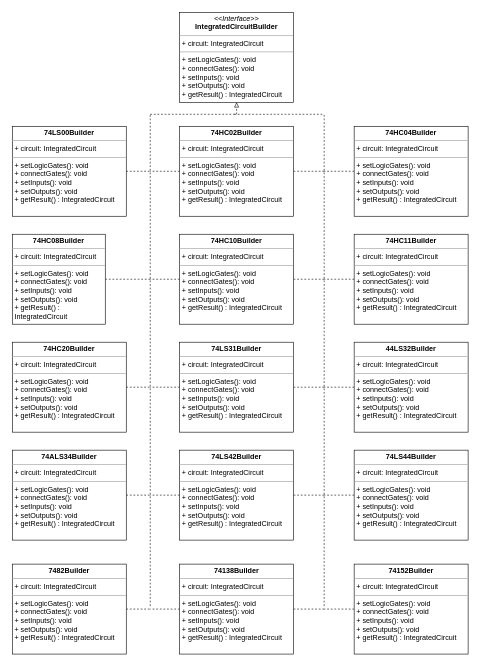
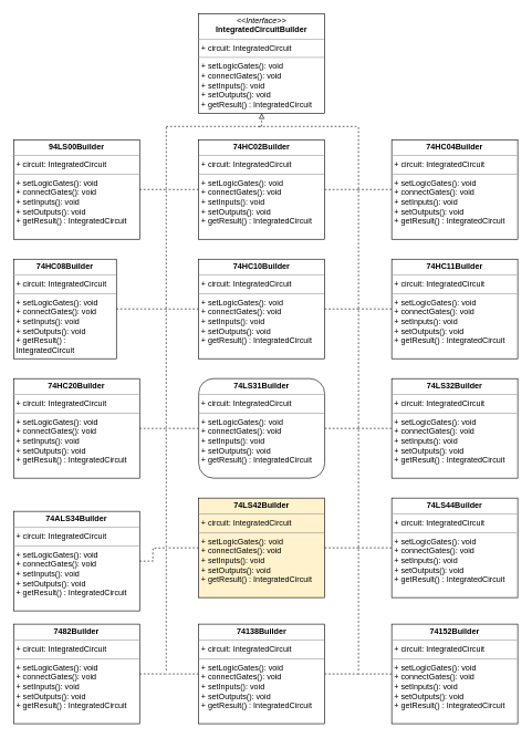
- <mxCell id="4" value="&lt;p style=&quot;margin:0px;margin-top:4px;text-align:center;&quot;&gt;&lt;b&gt;74LS00Builder&lt;/b&gt;&lt;/p&gt;&lt;hr size=&quot;1&quot;&gt;&lt;p style=&quot;margin:0px;margin-left:4px;&quot;&gt;+ circuit: IntegratedCircuit&lt;/p&gt;&lt;hr size=&quot;1&quot;&gt;&lt;p style=&quot;border-color: var(--border-color); margin: 0px 0px 0px 4px;&quot;&gt;+ setLogicGates(): void&lt;br style=&quot;border-color: var(--border-color);&quot;&gt;+ connectGates(): void&lt;/p&gt;&lt;p style=&quot;border-color: var(--border-color); margin: 0px 0px 0px 4px;&quot;&gt;+ setInputs(): void&lt;/p&gt;&lt;p style=&quot;border-color: var(--border-color); margin: 0px 0px 0px 4px;&quot;&gt;+ setOutputs(): void&lt;/p&gt;&lt;p style=&quot;border-color: var(--border-color); margin: 0px 0px 0px 4px;&quot;&gt;+ getResult() : IntegratedCircuit&lt;/p&gt;" style="verticalAlign=top;align=left;overflow=fill;fontSize=12;fontFamily=Helvetica;html=1;whiteSpace=wrap;" parent="1" vertex="1"><mxGeometry x="20" y="210" width="190" height="150" as="geometry" /></mxCell>
+ <mxCell id="4" value="&lt;p style=&quot;margin:0px;margin-top:4px;text-align:center;&quot;&gt;&lt;b&gt;94LS00Builder&lt;/b&gt;&lt;/p&gt;&lt;hr size=&quot;1&quot;&gt;&lt;p style=&quot;margin:0px;margin-left:4px;&quot;&gt;+ circuit: IntegratedCircuit&lt;/p&gt;&lt;hr size=&quot;1&quot;&gt;&lt;p style=&quot;border-color: var(--border-color); margin: 0px 0px 0px 4px;&quot;&gt;+ setLogicGates(): void&lt;br style=&quot;border-color: var(--border-color);&quot;&gt;+ connectGates(): void&lt;/p&gt;&lt;p style=&quot;border-color: var(--border-color); margin: 0px 0px 0px 4px;&quot;&gt;+ setInputs(): void&lt;/p&gt;&lt;p style=&quot;border-color: var(--border-color); margin: 0px 0px 0px 4px;&quot;&gt;+ setOutputs(): void&lt;/p&gt;&lt;p style=&quot;border-color: var(--border-color); margin: 0px 0px 0px 4px;&quot;&gt;+ getResult() : IntegratedCircuit&lt;/p&gt;" style="verticalAlign=top;align=left;overflow=fill;fontSize=12;fontFamily=Helvetica;html=1;whiteSpace=wrap;" parent="1" vertex="1"><mxGeometry x="20" y="210" width="190" height="150" as="geometry" /></mxCell>
- <mxCell id="23" value="&lt;p style=&quot;margin:0px;margin-top:4px;text-align:center;&quot;&gt;&lt;b&gt;44LS32Builder&lt;/b&gt;&lt;/p&gt;&lt;hr size=&quot;1&quot;&gt;&lt;p style=&quot;margin:0px;margin-left:4px;&quot;&gt;+ circuit: IntegratedCircuit&lt;/p&gt;&lt;hr size=&quot;1&quot;&gt;&lt;p style=&quot;border-color: var(--border-color); margin: 0px 0px 0px 4px;&quot;&gt;+ setLogicGates(): void&lt;br style=&quot;border-color: var(--border-color);&quot;&gt;+ connectGates(): void&lt;/p&gt;&lt;p style=&quot;border-color: var(--border-color); margin: 0px 0px 0px 4px;&quot;&gt;+ setInputs(): void&lt;/p&gt;&lt;p style=&quot;border-color: var(--border-color); margin: 0px 0px 0px 4px;&quot;&gt;+ setOutputs(): void&lt;/p&gt;&lt;p style=&quot;border-color: var(--border-color); margin: 0px 0px 0px 4px;&quot;&gt;+ getResult() : IntegratedCircuit&lt;/p&gt;" style="verticalAlign=top;align=left;overflow=fill;fontSize=12;fontFamily=Helvetica;html=1;whiteSpace=wrap;" parent="1" vertex="1"><mxGeometry x="590" y="570" width="190" height="150" as="geometry" /></mxCell>
+ <mxCell id="23" value="&lt;p style=&quot;margin:0px;margin-top:4px;text-align:center;&quot;&gt;&lt;b&gt;74LS32Builder&lt;/b&gt;&lt;/p&gt;&lt;hr size=&quot;1&quot;&gt;&lt;p style=&quot;margin:0px;margin-left:4px;&quot;&gt;+ circuit: IntegratedCircuit&lt;/p&gt;&lt;hr size=&quot;1&quot;&gt;&lt;p style=&quot;border-color: var(--border-color); margin: 0px 0px 0px 4px;&quot;&gt;+ setLogicGates(): void&lt;br style=&quot;border-color: var(--border-color);&quot;&gt;+ connectGates(): void&lt;/p&gt;&lt;p style=&quot;border-color: var(--border-color); margin: 0px 0px 0px 4px;&quot;&gt;+ setInputs(): void&lt;/p&gt;&lt;p style=&quot;border-color: var(--border-color); margin: 0px 0px 0px 4px;&quot;&gt;+ setOutputs(): void&lt;/p&gt;&lt;p style=&quot;border-color: var(--border-color); margin: 0px 0px 0px 4px;&quot;&gt;+ getResult() : IntegratedCircuit&lt;/p&gt;" style="verticalAlign=top;align=left;overflow=fill;fontSize=12;fontFamily=Helvetica;html=1;whiteSpace=wrap;" parent="1" vertex="1"><mxGeometry x="590" y="570" width="190" height="150" as="geometry" /></mxCell>
- <mxCell id="21" value="&lt;p style=&quot;margin:0px;margin-top:4px;text-align:center;&quot;&gt;&lt;b&gt;74LS31Builder&lt;/b&gt;&lt;/p&gt;&lt;hr size=&quot;1&quot;&gt;&lt;p style=&quot;margin:0px;margin-left:4px;&quot;&gt;+ circuit: IntegratedCircuit&lt;/p&gt;&lt;hr size=&quot;1&quot;&gt;&lt;p style=&quot;border-color: var(--border-color); margin: 0px 0px 0px 4px;&quot;&gt;+ setLogicGates(): void&lt;br style=&quot;border-color: var(--border-color);&quot;&gt;+ connectGates(): void&lt;/p&gt;&lt;p style=&quot;border-color: var(--border-color); margin: 0px 0px 0px 4px;&quot;&gt;+ setInputs(): void&lt;/p&gt;&lt;p style=&quot;border-color: var(--border-color); margin: 0px 0px 0px 4px;&quot;&gt;+ setOutputs(): void&lt;/p&gt;&lt;p style=&quot;border-color: var(--border-color); margin: 0px 0px 0px 4px;&quot;&gt;+ getResult() : IntegratedCircuit&lt;/p&gt;" style="verticalAlign=top;align=left;overflow=fill;fontSize=12;fontFamily=Helvetica;html=1;whiteSpace=wrap;" parent="1" vertex="1"><mxGeometry x="299" y="570" width="190" height="150" as="geometry" /></mxCell>
+ <mxCell id="21" value="&lt;p style=&quot;margin:0px;margin-top:4px;text-align:center;&quot;&gt;&lt;b&gt;74LS31Builder&lt;/b&gt;&lt;/p&gt;&lt;hr size=&quot;1&quot;&gt;&lt;p style=&quot;margin:0px;margin-left:4px;&quot;&gt;+ circuit: IntegratedCircuit&lt;/p&gt;&lt;hr size=&quot;1&quot;&gt;&lt;p style=&quot;border-color: var(--border-color); margin: 0px 0px 0px 4px;&quot;&gt;+ setLogicGates(): void&lt;br style=&quot;border-color: var(--border-color);&quot;&gt;+ connectGates(): void&lt;/p&gt;&lt;p style=&quot;border-color: var(--border-color); margin: 0px 0px 0px 4px;&quot;&gt;+ setInputs(): void&lt;/p&gt;&lt;p style=&quot;border-color: var(--border-color); margin: 0px 0px 0px 4px;&quot;&gt;+ setOutputs(): void&lt;/p&gt;&lt;p style=&quot;border-color: var(--border-color); margin: 0px 0px 0px 4px;&quot;&gt;+ getResult() : IntegratedCircuit&lt;/p&gt;" style="verticalAlign=top;align=left;overflow=fill;fontSize=12;fontFamily=Helvetica;html=1;whiteSpace=wrap;rounded=1;" parent="1" vertex="1"><mxGeometry x="299" y="570" width="190" height="150" as="geometry" /></mxCell>
- <mxCell id="25" value="&lt;p style=&quot;margin:0px;margin-top:4px;text-align:center;&quot;&gt;&lt;b&gt;74ALS34Builder&lt;/b&gt;&lt;/p&gt;&lt;hr size=&quot;1&quot;&gt;&lt;p style=&quot;margin:0px;margin-left:4px;&quot;&gt;+ circuit: IntegratedCircuit&lt;/p&gt;&lt;hr size=&quot;1&quot;&gt;&lt;p style=&quot;border-color: var(--border-color); margin: 0px 0px 0px 4px;&quot;&gt;+ setLogicGates(): void&lt;br style=&quot;border-color: var(--border-color);&quot;&gt;+ connectGates(): void&lt;/p&gt;&lt;p style=&quot;border-color: var(--border-color); margin: 0px 0px 0px 4px;&quot;&gt;+ setInputs(): void&lt;/p&gt;&lt;p style=&quot;border-color: var(--border-color); margin: 0px 0px 0px 4px;&quot;&gt;+ setOutputs(): void&lt;/p&gt;&lt;p style=&quot;border-color: var(--border-color); margin: 0px 0px 0px 4px;&quot;&gt;+ getResult() : IntegratedCircuit&lt;/p&gt;" style="verticalAlign=top;align=left;overflow=fill;fontSize=12;fontFamily=Helvetica;html=1;whiteSpace=wrap;" parent="1" vertex="1"><mxGeometry x="20" y="750" width="190" height="150" as="geometry" /></mxCell>
+ <mxCell id="25" value="&lt;p style=&quot;margin:0px;margin-top:4px;text-align:center;&quot;&gt;&lt;b&gt;74ALS34Builder&lt;/b&gt;&lt;/p&gt;&lt;hr size=&quot;1&quot;&gt;&lt;p style=&quot;margin:0px;margin-left:4px;&quot;&gt;+ circuit: IntegratedCircuit&lt;/p&gt;&lt;hr size=&quot;1&quot;&gt;&lt;p style=&quot;border-color: var(--border-color); margin: 0px 0px 0px 4px;&quot;&gt;+ setLogicGates(): void&lt;br style=&quot;border-color: var(--border-color);&quot;&gt;+ connectGates(): void&lt;/p&gt;&lt;p style=&quot;border-color: var(--border-color); margin: 0px 0px 0px 4px;&quot;&gt;+ setInputs(): void&lt;/p&gt;&lt;p style=&quot;border-color: var(--border-color); margin: 0px 0px 0px 4px;&quot;&gt;+ setOutputs(): void&lt;/p&gt;&lt;p style=&quot;border-color: var(--border-color); margin: 0px 0px 0px 4px;&quot;&gt;+ getResult() : IntegratedCircuit&lt;/p&gt;" style="verticalAlign=top;align=left;overflow=fill;fontSize=12;fontFamily=Helvetica;html=1;whiteSpace=wrap;" parent="1" vertex="1"><mxGeometry x="20" y="770" width="190" height="150" as="geometry" /></mxCell>
- <mxCell id="28" value="&lt;p style=&quot;margin:0px;margin-top:4px;text-align:center;&quot;&gt;&lt;b&gt;74LS42Builder&lt;/b&gt;&lt;/p&gt;&lt;hr size=&quot;1&quot;&gt;&lt;p style=&quot;margin:0px;margin-left:4px;&quot;&gt;+ circuit: IntegratedCircuit&lt;/p&gt;&lt;hr size=&quot;1&quot;&gt;&lt;p style=&quot;border-color: var(--border-color); margin: 0px 0px 0px 4px;&quot;&gt;+ setLogicGates(): void&lt;br style=&quot;border-color: var(--border-color);&quot;&gt;+ connectGates(): void&lt;/p&gt;&lt;p style=&quot;border-color: var(--border-color); margin: 0px 0px 0px 4px;&quot;&gt;+ setInputs(): void&lt;/p&gt;&lt;p style=&quot;border-color: var(--border-color); margin: 0px 0px 0px 4px;&quot;&gt;+ setOutputs(): void&lt;/p&gt;&lt;p style=&quot;border-color: var(--border-color); margin: 0px 0px 0px 4px;&quot;&gt;+ getResult() : IntegratedCircuit&lt;/p&gt;" style="verticalAlign=top;align=left;overflow=fill;fontSize=12;fontFamily=Helvetica;html=1;whiteSpace=wrap;" parent="1" vertex="1"><mxGeometry x="299" y="750" width="190" height="150" as="geometry" /></mxCell>
+ <mxCell id="28" value="&lt;p style=&quot;margin:0px;margin-top:4px;text-align:center;&quot;&gt;&lt;b&gt;74LS42Builder&lt;/b&gt;&lt;/p&gt;&lt;hr size=&quot;1&quot;&gt;&lt;p style=&quot;margin:0px;margin-left:4px;&quot;&gt;+ circuit: IntegratedCircuit&lt;/p&gt;&lt;hr size=&quot;1&quot;&gt;&lt;p style=&quot;border-color: var(--border-color); margin: 0px 0px 0px 4px;&quot;&gt;+ setLogicGates(): void&lt;br style=&quot;border-color: var(--border-color);&quot;&gt;+ connectGates(): void&lt;/p&gt;&lt;p style=&quot;border-color: var(--border-color); margin: 0px 0px 0px 4px;&quot;&gt;+ setInputs(): void&lt;/p&gt;&lt;p style=&quot;border-color: var(--border-color); margin: 0px 0px 0px 4px;&quot;&gt;+ setOutputs(): void&lt;/p&gt;&lt;p style=&quot;border-color: var(--border-color); margin: 0px 0px 0px 4px;&quot;&gt;+ getResult() : IntegratedCircuit&lt;/p&gt;" style="verticalAlign=top;align=left;overflow=fill;fontSize=12;fontFamily=Helvetica;html=1;whiteSpace=wrap;fillColor=#fff2cc;" parent="1" vertex="1"><mxGeometry x="299" y="750" width="190" height="150" as="geometry" /></mxCell>
